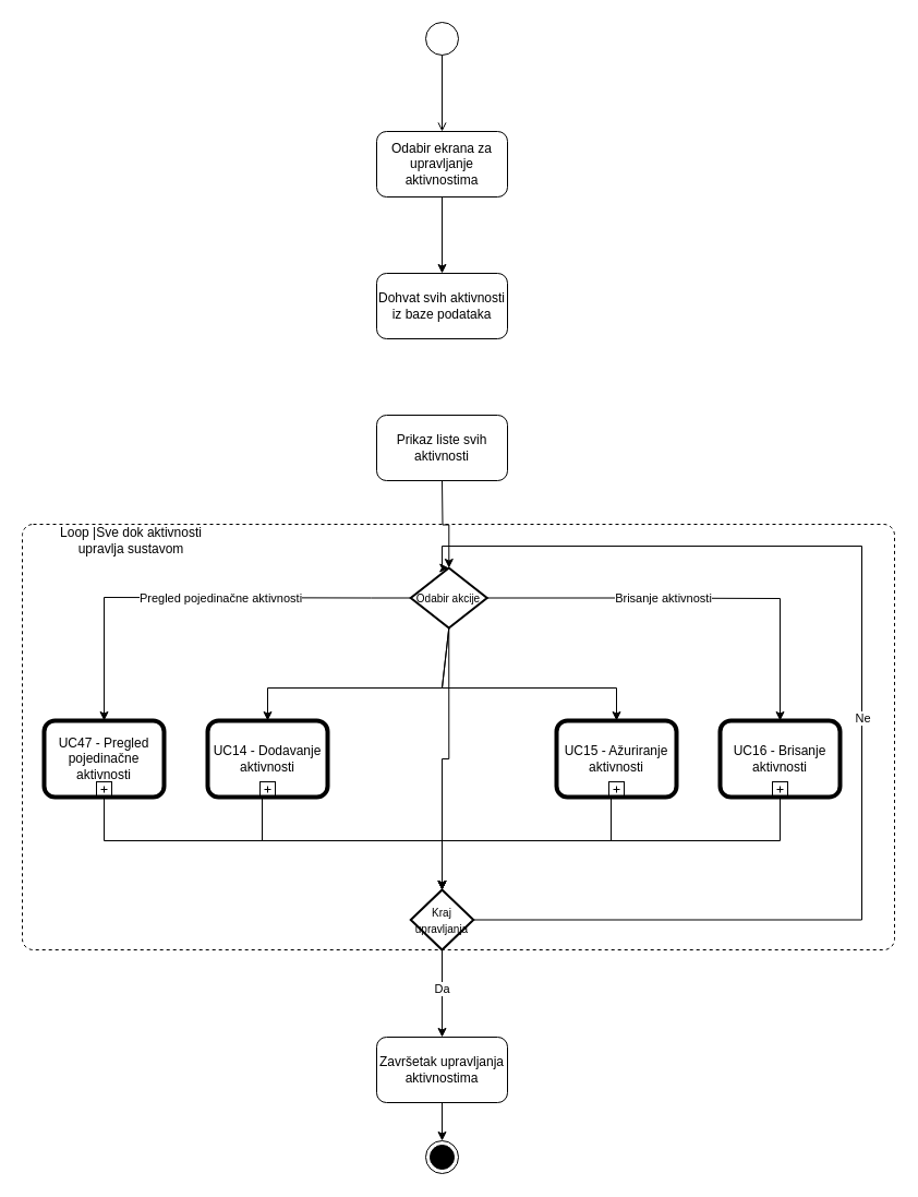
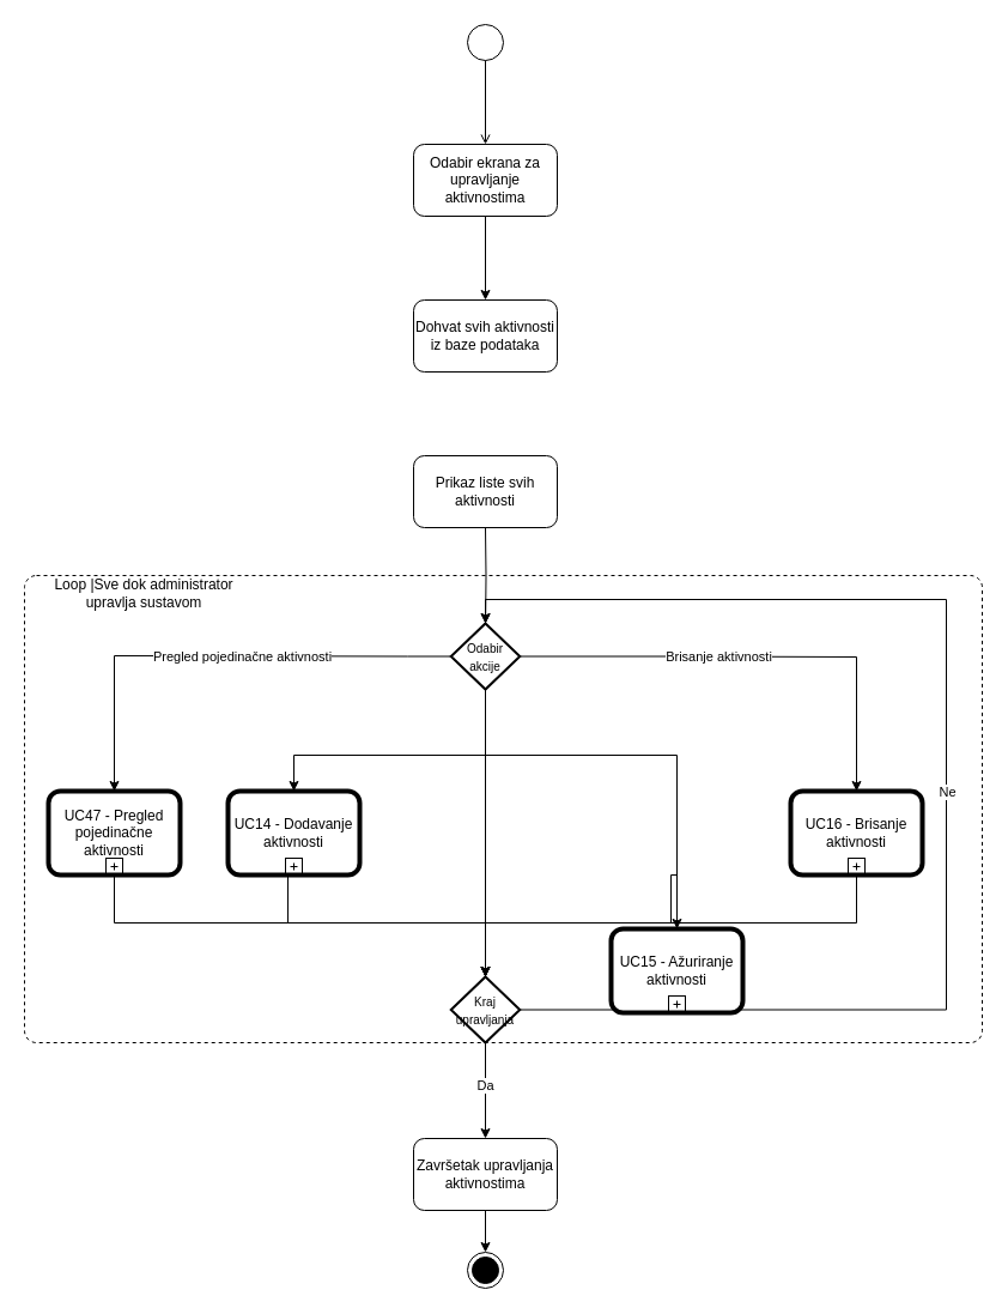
- <mxCell id="14" value="Loop |Sve dok aktivnosti&lt;div&gt;upravlja sustavom&lt;/div&gt;" style="text;html=1;align=center;verticalAlign=middle;whiteSpace=wrap;rounded=0;" vertex="1" parent="1"><mxGeometry x="40" y="490" width="160" height="10" as="geometry" /></mxCell>
+ <mxCell id="14" value="Loop |Sve dok administrator&lt;div&gt;upravlja sustavom&lt;/div&gt;" style="text;html=1;align=center;verticalAlign=middle;whiteSpace=wrap;rounded=0;" vertex="1" parent="1"><mxGeometry x="40" y="490" width="160" height="10" as="geometry" /></mxCell>
- <mxCell id="13" value="&lt;font style=&quot;font-size: 10px;&quot;&gt;Odabir akcije&lt;/font&gt;" style="strokeWidth=2;html=1;shape=mxgraph.flowchart.decision;whiteSpace=wrap;" vertex="1" parent="1"><mxGeometry x="376.25" y="520" width="70" height="55" as="geometry" /></mxCell>
+ <mxCell id="13" value="&lt;font style=&quot;font-size: 10px;&quot;&gt;Odabir akcije&lt;/font&gt;" style="strokeWidth=2;html=1;shape=mxgraph.flowchart.decision;whiteSpace=wrap;" vertex="1" parent="1"><mxGeometry x="376.25" y="520" width="57.5" height="55" as="geometry" /></mxCell>
- <mxCell id="24" value="UC15 - Ažuriranje aktivnosti" style="points=[[0.25,0,0],[0.5,0,0],[0.75,0,0],[1,0.25,0],[1,0.5,0],[1,0.75,0],[0.75,1,0],[0.5,1,0],[0.25,1,0],[0,0.75,0],[0,0.5,0],[0,0.25,0]];shape=mxgraph.bpmn.task;whiteSpace=wrap;rectStyle=rounded;size=10;bpmnShapeType=call;isLoopSub=1;" vertex="1" parent="1"><mxGeometry x="510" y="660" width="110" height="70" as="geometry" /></mxCell>
+ <mxCell id="24" value="UC15 - Ažuriranje aktivnosti" style="points=[[0.25,0,0],[0.5,0,0],[0.75,0,0],[1,0.25,0],[1,0.5,0],[1,0.75,0],[0.75,1,0],[0.5,1,0],[0.25,1,0],[0,0.75,0],[0,0.5,0],[0,0.25,0]];shape=mxgraph.bpmn.task;whiteSpace=wrap;rectStyle=rounded;size=10;bpmnShapeType=call;isLoopSub=1;" vertex="1" parent="1"><mxGeometry x="510" y="775" width="110" height="70" as="geometry" /></mxCell>
